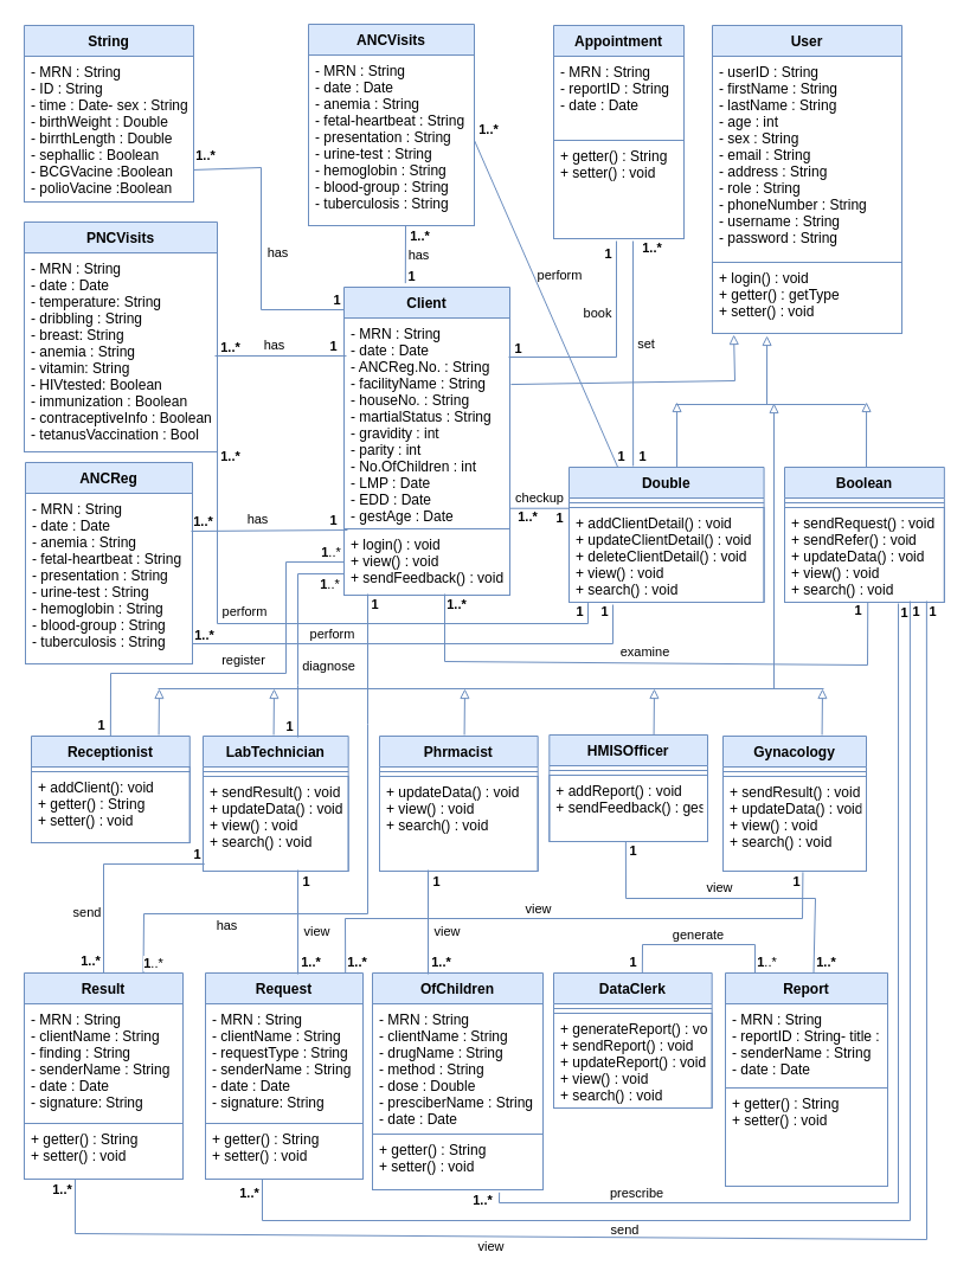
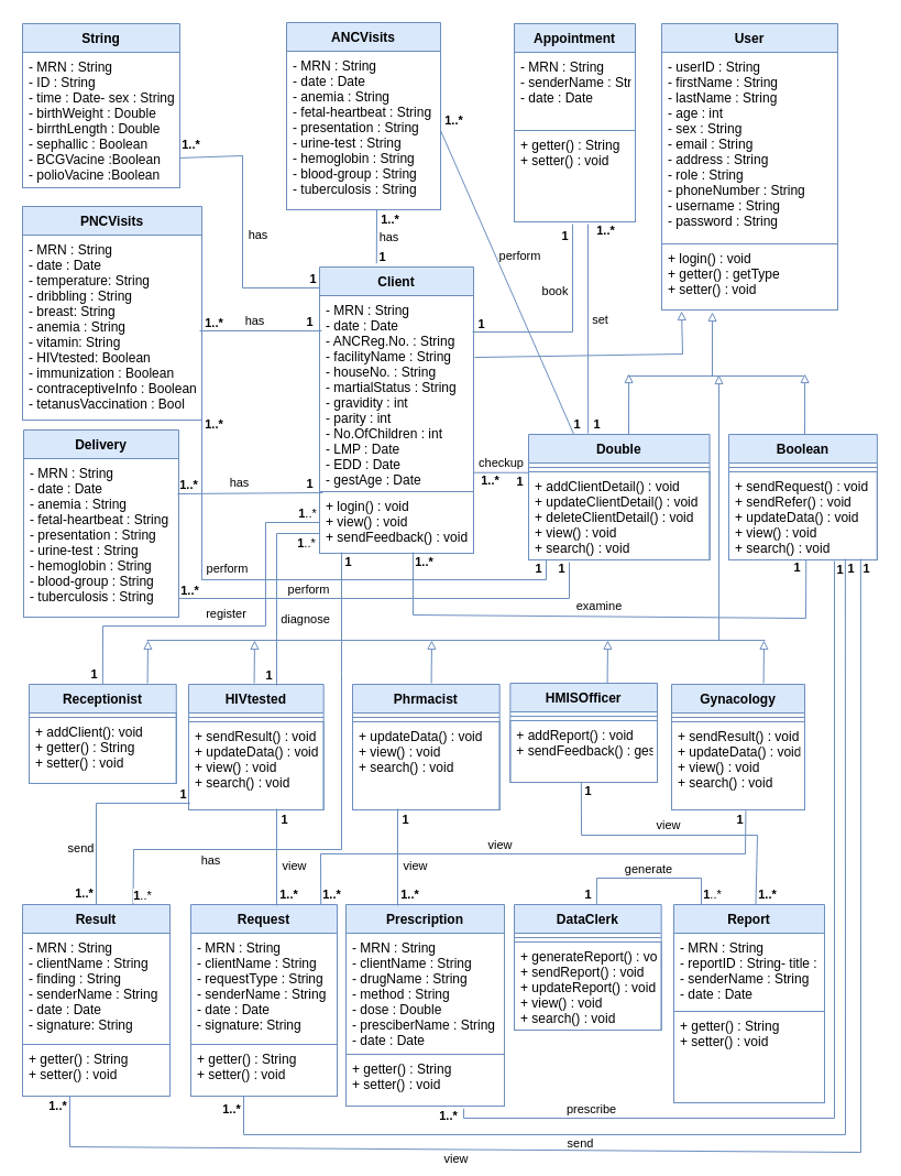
- <mxCell id="57" value="- MRN : String&#10;- reportID : String&#10;- date : Date" style="text;strokeColor=#6C8EBF;fillColor=none;align=left;verticalAlign=top;spacingLeft=4;spacingRight=4;overflow=hidden;rotatable=0;points=[[0,0.5],[1,0.5]];portConstraint=eastwest;strokeWidth=1;spacingTop=0;fontSize=12;" parent="56" vertex="1"><mxGeometry y="26" width="110" height="71" as="geometry" /></mxCell>
+ <mxCell id="57" value="- MRN : String&#10;- senderName : String&#10;- date : Date" style="text;strokeColor=#6C8EBF;fillColor=none;align=left;verticalAlign=top;spacingLeft=4;spacingRight=4;overflow=hidden;rotatable=0;points=[[0,0.5],[1,0.5]];portConstraint=eastwest;strokeWidth=1;spacingTop=0;fontSize=12;" parent="56" vertex="1"><mxGeometry y="26" width="110" height="71" as="geometry" /></mxCell>
- <mxCell id="22" value="ANCReg" style="swimlane;fontStyle=1;align=center;verticalAlign=top;childLayout=stackLayout;horizontal=1;startSize=26;horizontalStack=0;resizeParent=1;resizeParentMax=0;resizeLast=0;collapsible=1;marginBottom=0;strokeWidth=1;spacingTop=0;fontSize=12;strokeColor=#6c8ebf;fillColor=#dae8fc;" parent="1" vertex="1"><mxGeometry x="21" y="390" width="141" height="170" as="geometry" /></mxCell>
+ <mxCell id="22" value="Delivery" style="swimlane;fontStyle=1;align=center;verticalAlign=top;childLayout=stackLayout;horizontal=1;startSize=26;horizontalStack=0;resizeParent=1;resizeParentMax=0;resizeLast=0;collapsible=1;marginBottom=0;strokeWidth=1;spacingTop=0;fontSize=12;strokeColor=#6c8ebf;fillColor=#dae8fc;" parent="1" vertex="1"><mxGeometry x="21" y="390" width="141" height="170" as="geometry" /></mxCell>
- <mxCell id="62" value="LabTechnician" style="swimlane;fontStyle=1;align=center;verticalAlign=top;childLayout=stackLayout;horizontal=1;startSize=26;horizontalStack=0;resizeParent=1;resizeParentMax=0;resizeLast=0;collapsible=1;marginBottom=0;strokeWidth=1;spacingTop=0;fontSize=12;strokeColor=#6c8ebf;fillColor=#dae8fc;" parent="1" vertex="1"><mxGeometry x="171" y="621" width="122.67" height="114" as="geometry" /></mxCell>
+ <mxCell id="62" value="HIVtested" style="swimlane;fontStyle=1;align=center;verticalAlign=top;childLayout=stackLayout;horizontal=1;startSize=26;horizontalStack=0;resizeParent=1;resizeParentMax=0;resizeLast=0;collapsible=1;marginBottom=0;strokeWidth=1;spacingTop=0;fontSize=12;strokeColor=#6c8ebf;fillColor=#dae8fc;" parent="1" vertex="1"><mxGeometry x="171" y="621" width="122.67" height="114" as="geometry" /></mxCell>
- <mxCell id="11" value="OfChildren" style="swimlane;fontStyle=1;align=center;verticalAlign=top;childLayout=stackLayout;horizontal=1;startSize=26;horizontalStack=0;resizeParent=1;resizeParentMax=0;resizeLast=0;collapsible=1;marginBottom=0;strokeWidth=1;spacingTop=0;fontSize=12;strokeColor=#6c8ebf;fillColor=#dae8fc;" parent="1" vertex="1"><mxGeometry x="314" y="821" width="144" height="183" as="geometry" /></mxCell>
+ <mxCell id="11" value="Prescription" style="swimlane;fontStyle=1;align=center;verticalAlign=top;childLayout=stackLayout;horizontal=1;startSize=26;horizontalStack=0;resizeParent=1;resizeParentMax=0;resizeLast=0;collapsible=1;marginBottom=0;strokeWidth=1;spacingTop=0;fontSize=12;strokeColor=#6c8ebf;fillColor=#dae8fc;" parent="1" vertex="1"><mxGeometry x="314" y="821" width="144" height="183" as="geometry" /></mxCell>
